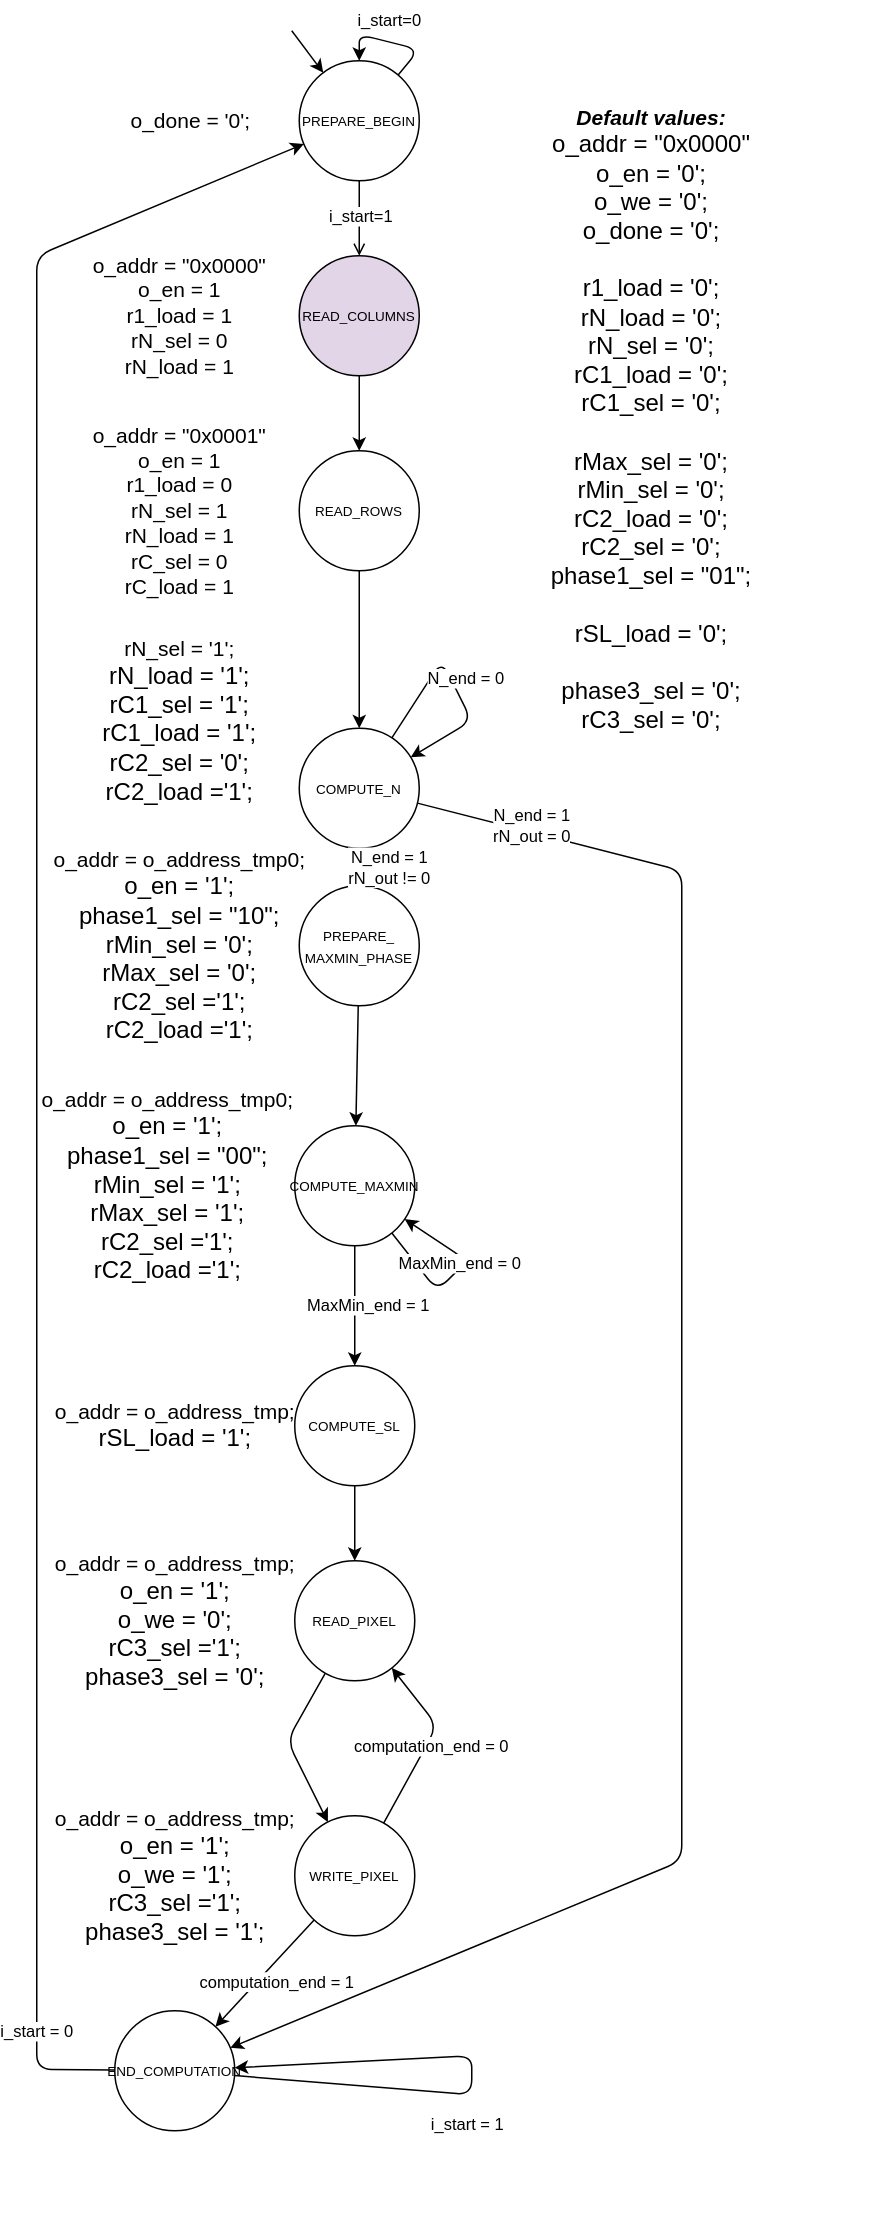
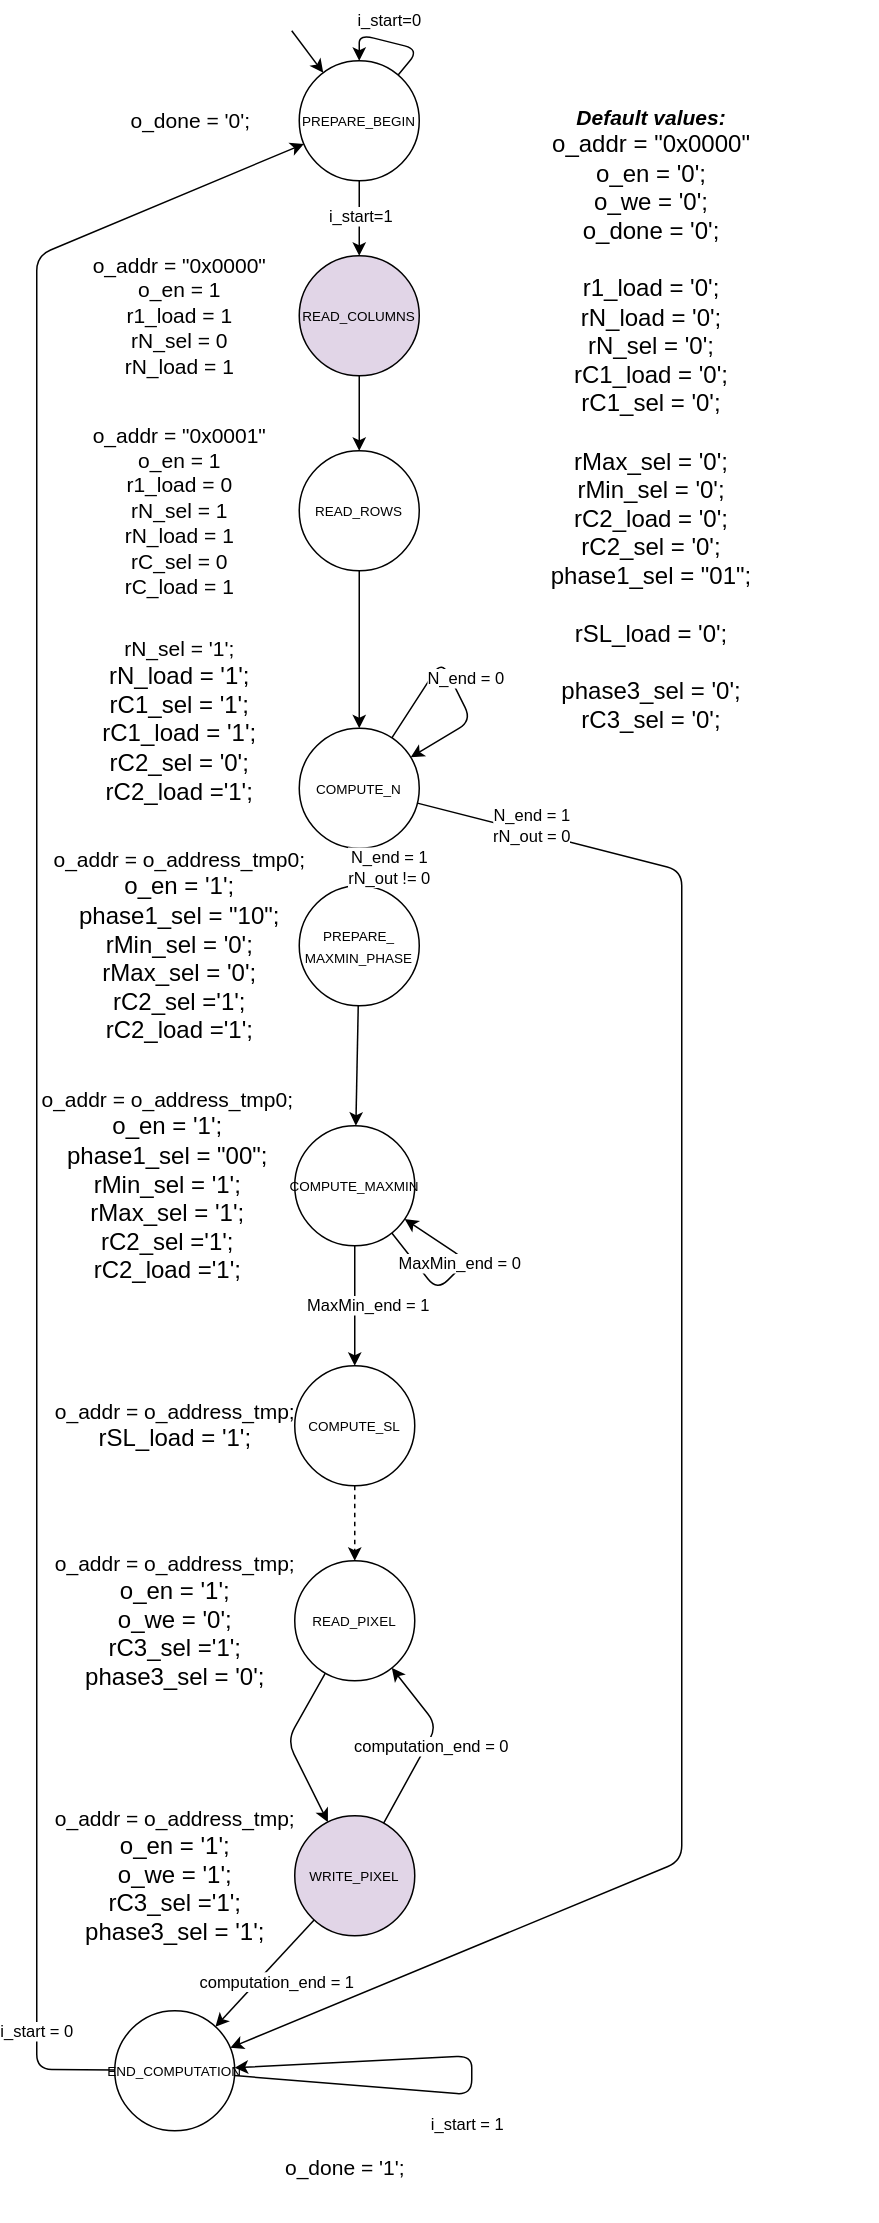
- <mxCell id="5" value="" style="endArrow=open;html=1;" parent="1" source="2" target="7" edge="1"><mxGeometry width="50" height="50" relative="1" as="geometry"><mxPoint x="238" y="42.5" as="sourcePoint" /><mxPoint x="328" y="80" as="targetPoint" /></mxGeometry></mxCell>
+ <mxCell id="5" value="" style="endArrow=classic;html=1;" parent="1" source="2" target="7" edge="1"><mxGeometry width="50" height="50" relative="1" as="geometry"><mxPoint x="238" y="42.5" as="sourcePoint" /><mxPoint x="328" y="80" as="targetPoint" /></mxGeometry></mxCell>
- <mxCell id="24" value="" style="endArrow=classic;html=1;" parent="1" source="23" target="25" edge="1"><mxGeometry y="10" width="50" height="50" relative="1" as="geometry"><mxPoint x="780" y="170.5" as="sourcePoint" /><mxPoint x="1140" y="160.5" as="targetPoint" /><mxPoint as="offset" /></mxGeometry></mxCell>
+ <mxCell id="24" value="" style="endArrow=classic;html=1;dashed=1;" parent="1" source="23" target="25" edge="1"><mxGeometry y="10" width="50" height="50" relative="1" as="geometry"><mxPoint x="780" y="170.5" as="sourcePoint" /><mxPoint x="1140" y="160.5" as="targetPoint" /><mxPoint as="offset" /></mxGeometry></mxCell>
- <mxCell id="26" value="&lt;font style=&quot;font-size: 9px&quot;&gt;WRITE_PIXEL&lt;/font&gt;" style="ellipse;whiteSpace=wrap;html=1;aspect=fixed;" parent="1" vertex="1"><mxGeometry x="195" y="1210" width="80" height="80" as="geometry" /></mxCell>
+ <mxCell id="26" value="&lt;font style=&quot;font-size: 9px&quot;&gt;WRITE_PIXEL&lt;/font&gt;" style="ellipse;whiteSpace=wrap;html=1;aspect=fixed;fillColor=#e1d5e7;" parent="1" vertex="1"><mxGeometry x="195" y="1210" width="80" height="80" as="geometry" /></mxCell>
+ <mxCell id="38" value="&lt;font style=&quot;font-size: 14px&quot;&gt;o_done = '1';&lt;/font&gt;" style="text;whiteSpace=wrap;html=1;" parent="1" vertex="1"><mxGeometry x="186.5" y="1430" width="103" height="30" as="geometry" /></mxCell>
